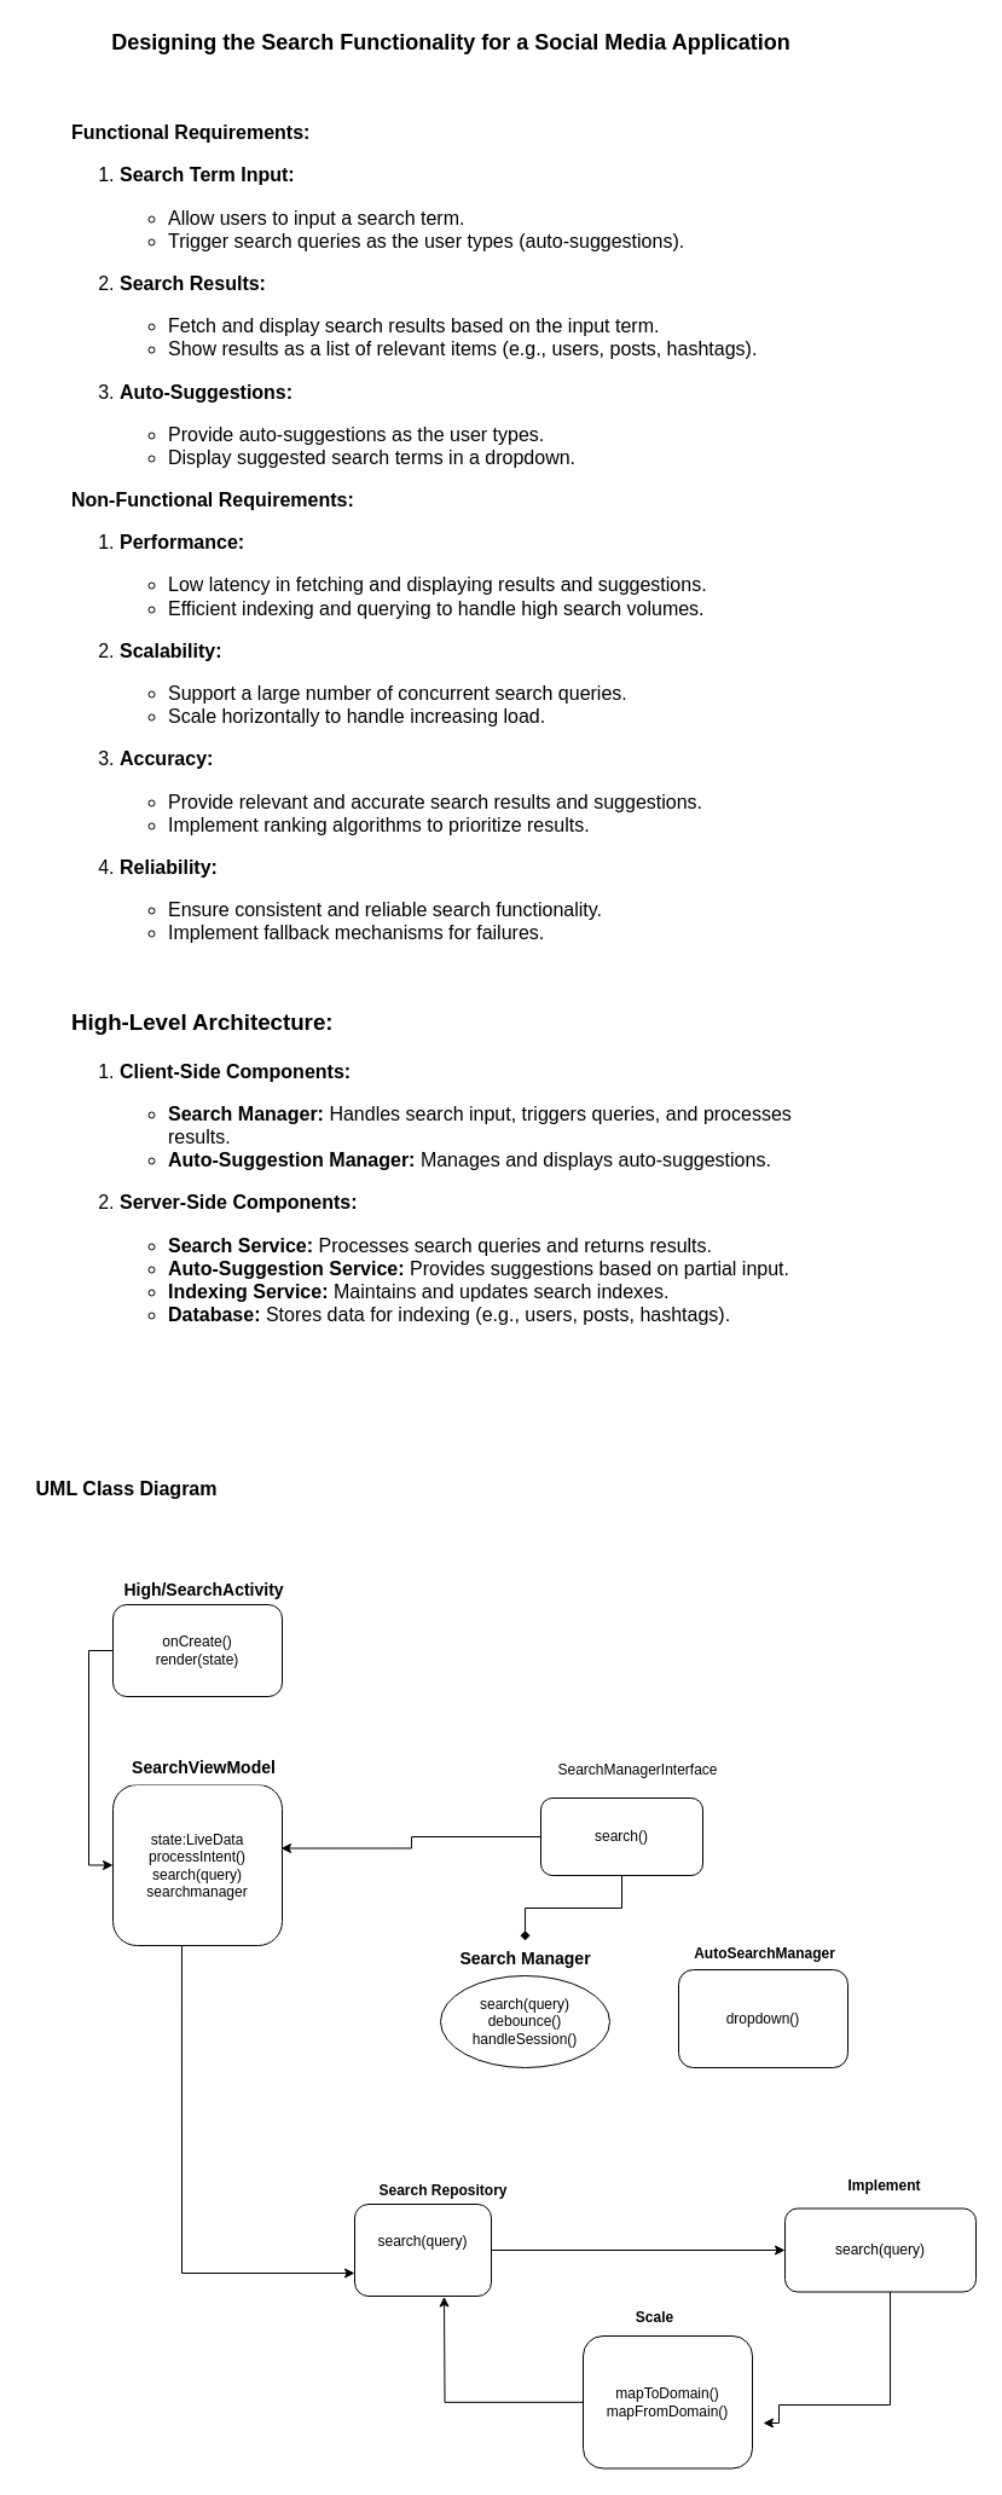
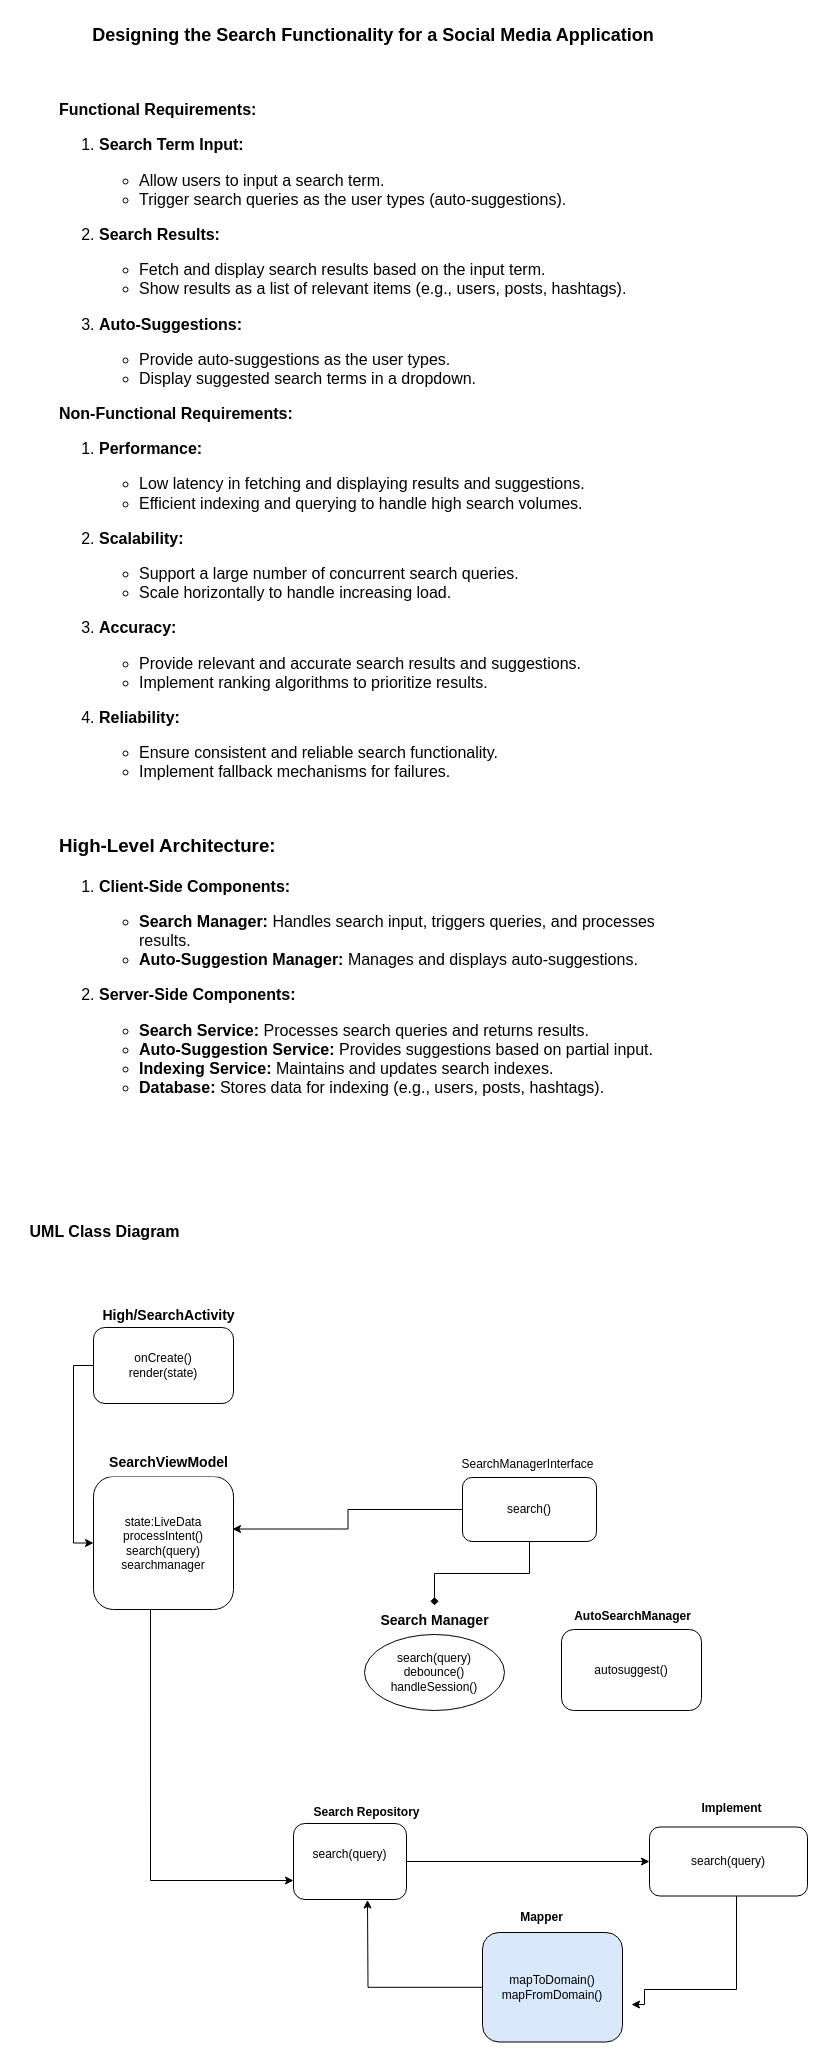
- <mxCell id="25" value="search()" style="rounded=1;whiteSpace=wrap;html=1;" vertex="1" parent="1"><mxGeometry x="447" y="1487" width="134" height="64" as="geometry" /></mxCell>
+ <mxCell id="25" value="search()" style="rounded=1;whiteSpace=wrap;html=1;" vertex="1" parent="1"><mxGeometry x="462" y="1477" width="134" height="64" as="geometry" /></mxCell>
- <mxCell id="19" value="&lt;div&gt;dropdown()&lt;/div&gt;" style="rounded=1;whiteSpace=wrap;html=1;" vertex="1" parent="1"><mxGeometry x="561" y="1629" width="140" height="81" as="geometry" /></mxCell>
+ <mxCell id="19" value="&lt;div&gt;autosuggest()&lt;/div&gt;" style="rounded=1;whiteSpace=wrap;html=1;" vertex="1" parent="1"><mxGeometry x="561" y="1629" width="140" height="81" as="geometry" /></mxCell>
- <mxCell id="23" value="&lt;b&gt;Scale&lt;/b&gt;" style="text;html=1;align=center;verticalAlign=middle;resizable=0;points=[];autosize=1;strokeColor=none;fillColor=none;" vertex="1" parent="1"><mxGeometry x="510" y="1904" width="61" height="26" as="geometry" /></mxCell>
+ <mxCell id="23" value="&lt;b&gt;Mapper&lt;/b&gt;" style="text;html=1;align=center;verticalAlign=middle;resizable=0;points=[];autosize=1;strokeColor=none;fillColor=none;" vertex="1" parent="1"><mxGeometry x="510" y="1904" width="61" height="26" as="geometry" /></mxCell>
- <mxCell id="22" value="mapToDomain() mapFromDomain()" style="rounded=1;whiteSpace=wrap;html=1;" vertex="1" parent="1"><mxGeometry x="482" y="1932" width="140" height="109.5" as="geometry" /></mxCell>
+ <mxCell id="22" value="mapToDomain() mapFromDomain()" style="rounded=1;whiteSpace=wrap;html=1;fillColor=#dae8fc;" vertex="1" parent="1"><mxGeometry x="482" y="1932" width="140" height="109.5" as="geometry" /></mxCell>
